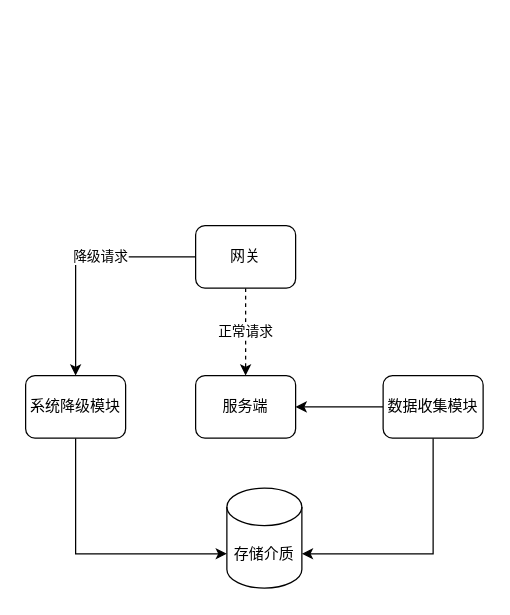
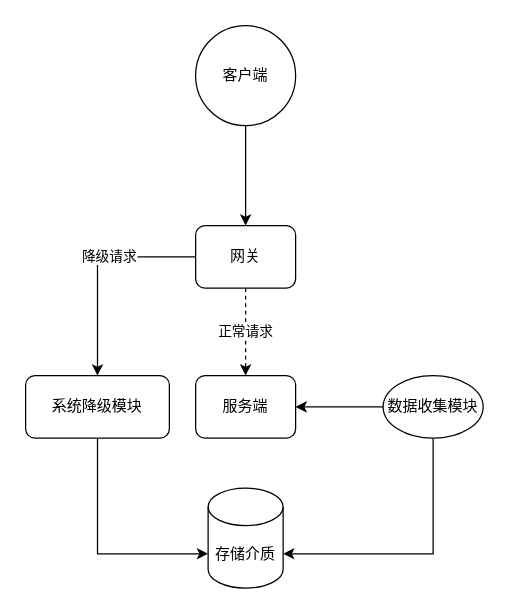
+ <mxCell id="3" value="客户端" style="ellipse;whiteSpace=wrap;html=1;aspect=fixed;" vertex="1" parent="1"><mxGeometry x="156" y="20" width="80" height="80" as="geometry" /></mxCell>
+ <mxCell id="2" style="edgeStyle=orthogonalEdgeStyle;rounded=0;orthogonalLoop=1;jettySize=auto;html=1;" edge="1" parent="1" source="3" target="14"><mxGeometry relative="1" as="geometry" /></mxCell>
- <mxCell id="9" value="系统降级模块" style="rounded=1;whiteSpace=wrap;html=1;" vertex="1" parent="1"><mxGeometry x="20" y="300" width="80" height="50" as="geometry" /></mxCell>
+ <mxCell id="9" value="系统降级模块" style="rounded=1;whiteSpace=wrap;html=1;" vertex="1" parent="1"><mxGeometry x="20" y="300" width="115" height="50" as="geometry" /></mxCell>
- <mxCell id="6" value="数据收集模块" style="rounded=1;whiteSpace=wrap;html=1;" vertex="1" parent="1"><mxGeometry x="306" y="300" width="80" height="50" as="geometry" /></mxCell>
+ <mxCell id="6" value="数据收集模块" style="ellipse;whiteSpace=wrap;html=1;" vertex="1" parent="1"><mxGeometry x="306" y="300" width="80" height="50" as="geometry" /></mxCell>
- <mxCell id="7" value="存储介质" style="shape=cylinder3;whiteSpace=wrap;html=1;boundedLbl=1;backgroundOutline=1;size=15;" vertex="1" parent="1"><mxGeometry x="181" y="390" width="60" height="80" as="geometry" /></mxCell>
+ <mxCell id="7" value="存储介质" style="shape=cylinder3;whiteSpace=wrap;html=1;boundedLbl=1;backgroundOutline=1;size=15;" vertex="1" parent="1"><mxGeometry x="166" y="390" width="60" height="80" as="geometry" /></mxCell>
